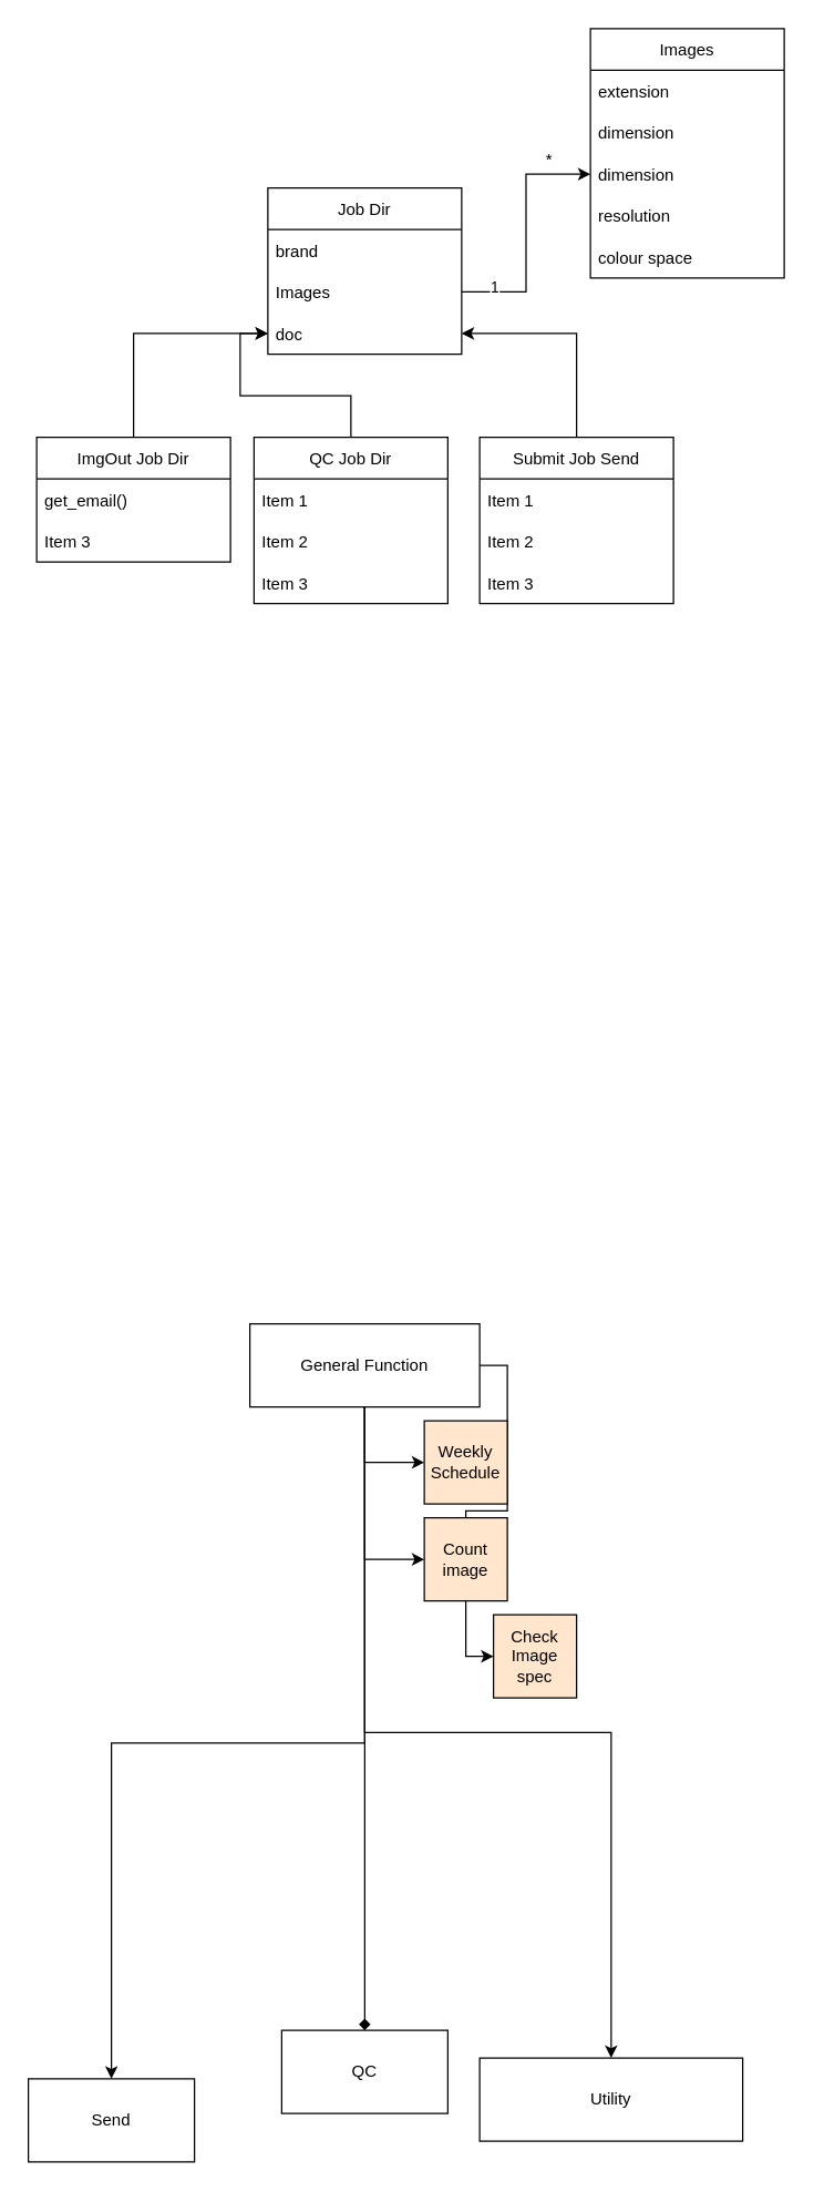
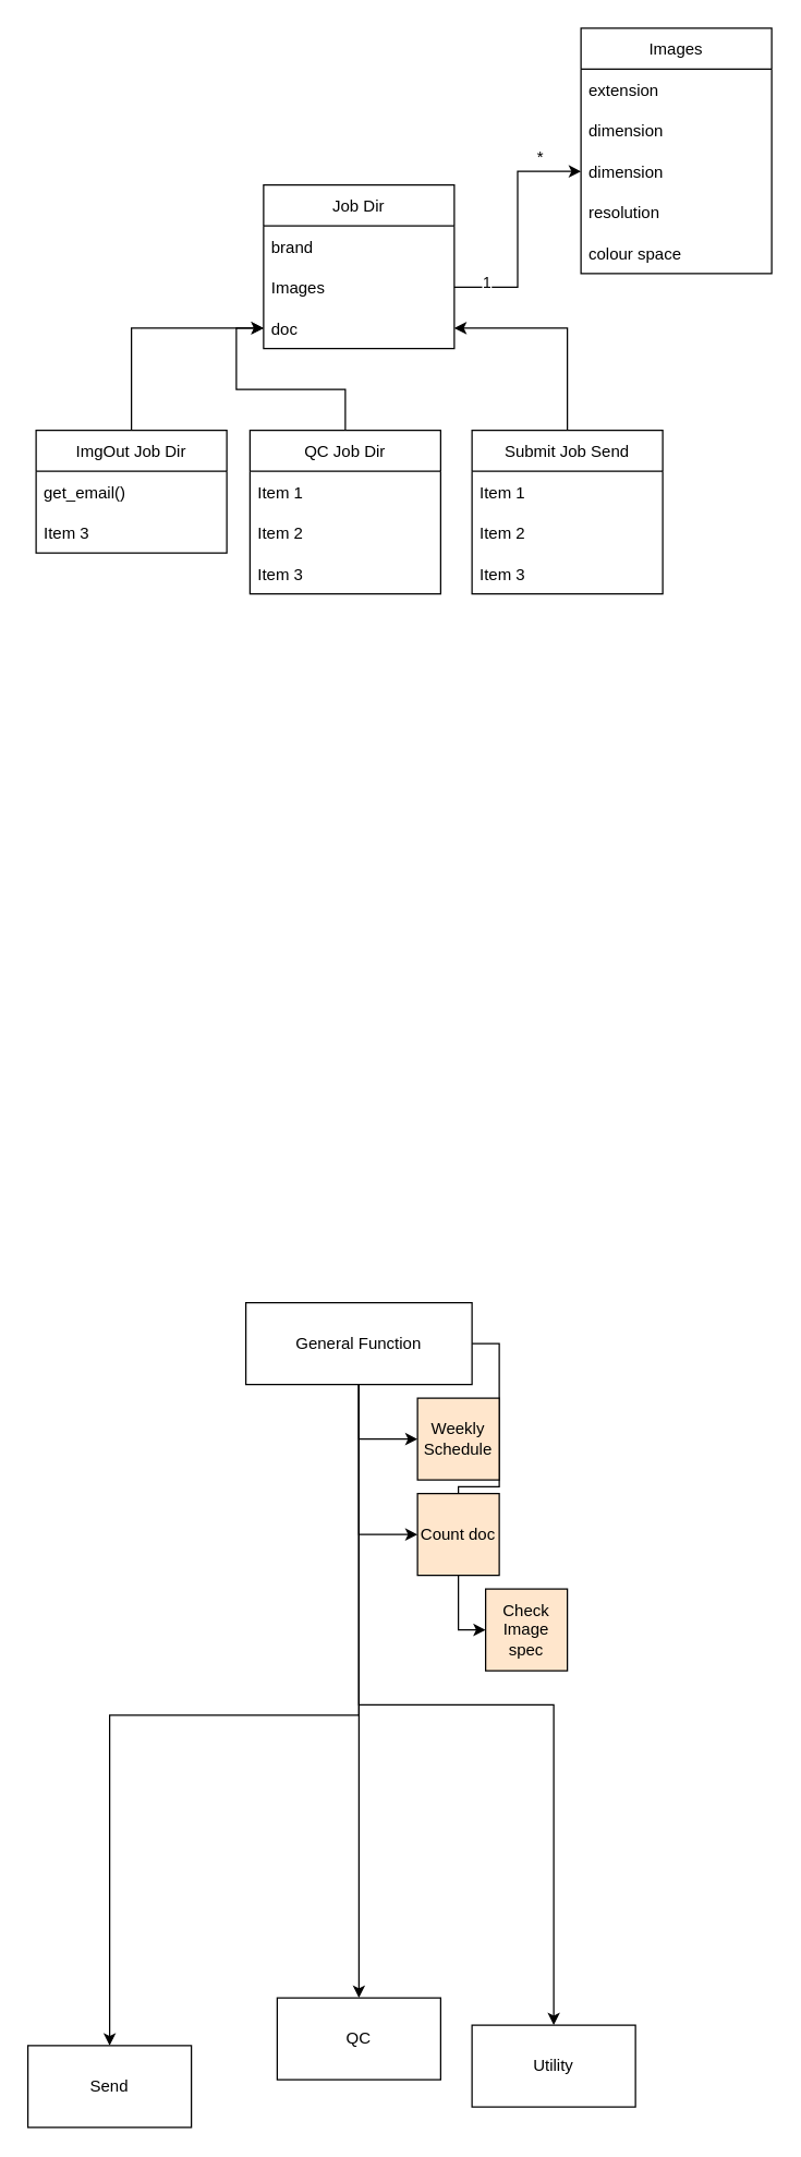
- <mxCell id="14" value="Count image" style="whiteSpace=wrap;html=1;rounded=0;fillColor=#FFE6CC;direction=south;" parent="1" vertex="1"><mxGeometry x="306" y="1095" width="60" height="60" as="geometry" /></mxCell>
+ <mxCell id="14" value="Count doc" style="whiteSpace=wrap;html=1;rounded=0;fillColor=#FFE6CC;direction=south;" parent="1" vertex="1"><mxGeometry x="306" y="1095" width="60" height="60" as="geometry" /></mxCell>
- <mxCell id="3" style="edgeStyle=orthogonalEdgeStyle;rounded=0;orthogonalLoop=1;jettySize=auto;html=1;entryX=0.5;entryY=0;entryDx=0;entryDy=0;endArrow=diamond;" parent="1" source="8" target="10" edge="1"><mxGeometry relative="1" as="geometry" /></mxCell>
+ <mxCell id="3" style="edgeStyle=orthogonalEdgeStyle;rounded=0;orthogonalLoop=1;jettySize=auto;html=1;entryX=0.5;entryY=0;entryDx=0;entryDy=0;" parent="1" source="8" target="10" edge="1"><mxGeometry relative="1" as="geometry" /></mxCell>
- <mxCell id="11" value="Utility" style="whiteSpace=wrap;html=1;rounded=0;" parent="1" vertex="1"><mxGeometry x="346" y="1485" width="190" height="60" as="geometry" /></mxCell>
+ <mxCell id="11" value="Utility" style="whiteSpace=wrap;html=1;rounded=0;" parent="1" vertex="1"><mxGeometry x="346" y="1485" width="120" height="60" as="geometry" /></mxCell>
